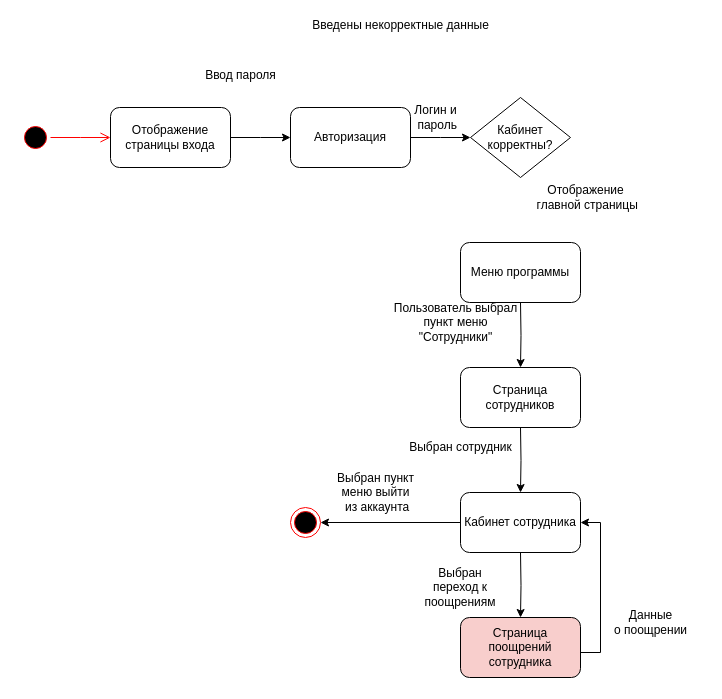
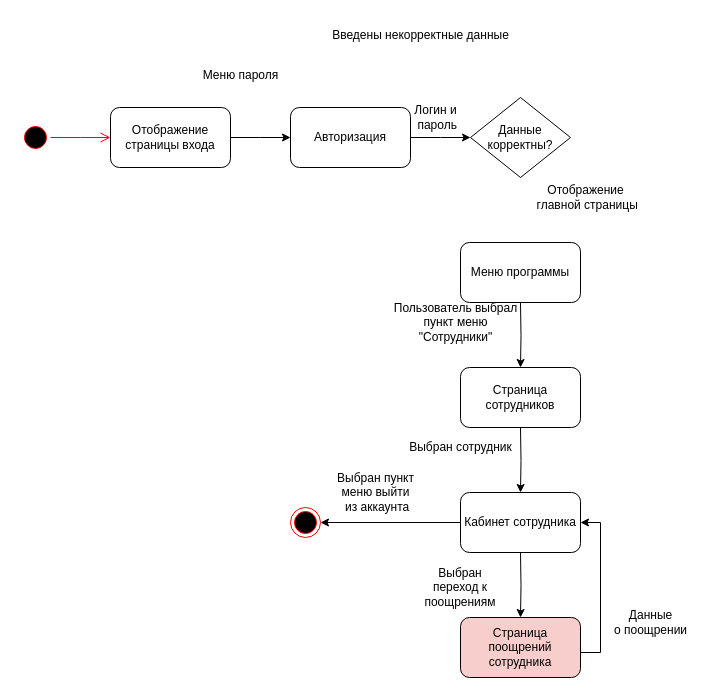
- <mxCell id="19" value="Введены некорректные данные" style="text;html=1;align=center;verticalAlign=middle;resizable=0;points=[];autosize=1;strokeColor=none;fillColor=none;" parent="1" vertex="1"><mxGeometry x="300" y="10" width="200" height="30" as="geometry" /></mxCell>
+ <mxCell id="19" value="Введены некорректные данные" style="text;html=1;align=center;verticalAlign=middle;resizable=0;points=[];autosize=1;strokeColor=none;fillColor=none;" parent="1" vertex="1"><mxGeometry x="320" y="20" width="200" height="30" as="geometry" /></mxCell>
- <mxCell id="17" value="Ввод пароля" style="text;html=1;align=center;verticalAlign=middle;resizable=0;points=[];autosize=1;strokeColor=none;fillColor=none;" parent="1" vertex="1"><mxGeometry x="195" y="60" width="90" height="30" as="geometry" /></mxCell>
+ <mxCell id="17" value="Меню пароля" style="text;html=1;align=center;verticalAlign=middle;resizable=0;points=[];autosize=1;strokeColor=none;fillColor=none;" parent="1" vertex="1"><mxGeometry x="195" y="60" width="90" height="30" as="geometry" /></mxCell>
- <mxCell id="8" value="&lt;div&gt;Кабинет&lt;/div&gt;&lt;div&gt;корректны?&lt;br&gt;&lt;/div&gt;" style="rhombus;whiteSpace=wrap;html=1;" parent="1" vertex="1"><mxGeometry x="470" y="97" width="100" height="80" as="geometry" /></mxCell>
+ <mxCell id="8" value="&lt;div&gt;Данные&lt;/div&gt;&lt;div&gt;корректны?&lt;br&gt;&lt;/div&gt;" style="rhombus;whiteSpace=wrap;html=1;" parent="1" vertex="1"><mxGeometry x="470" y="97" width="100" height="80" as="geometry" /></mxCell>
